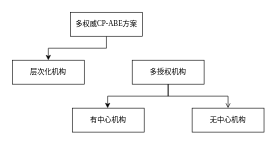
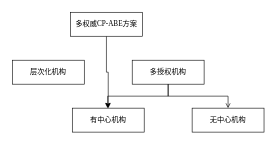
- <mxCell id="2" value="" style="edgeStyle=orthogonalEdgeStyle;rounded=0;orthogonalLoop=1;jettySize=auto;html=1;fontFamily=宋体;strokeColor=#000000;" edge="1" parent="1" source="3" target="4"><mxGeometry relative="1" as="geometry" /></mxCell>
+ <mxCell id="2" value="" style="edgeStyle=orthogonalEdgeStyle;rounded=0;orthogonalLoop=1;jettySize=auto;html=1;fontFamily=宋体;strokeColor=#000000;" edge="1" parent="1" source="3" target="6"><mxGeometry relative="1" as="geometry" /></mxCell>
